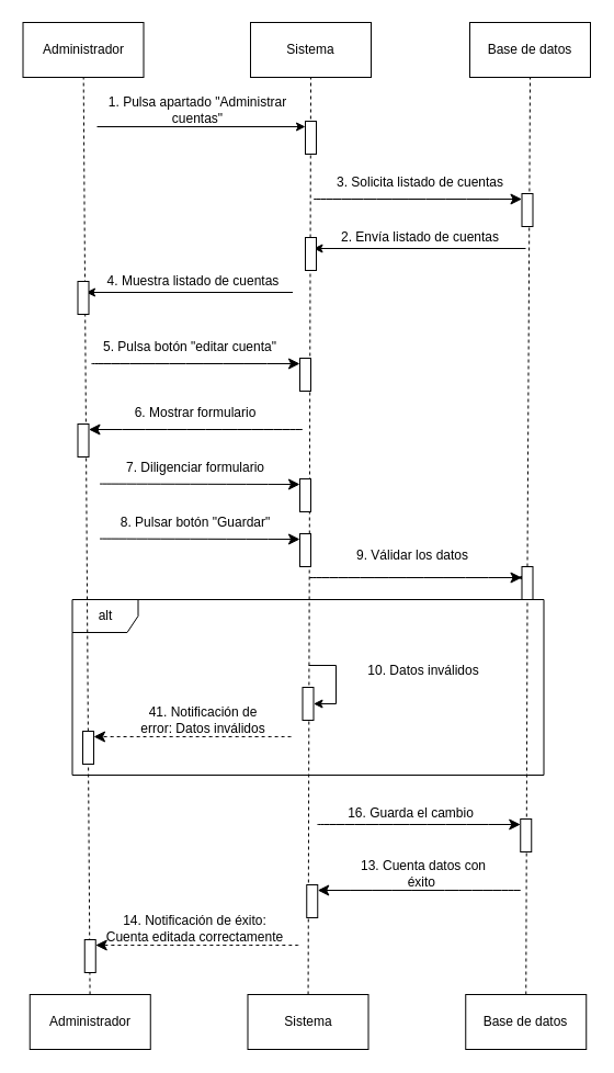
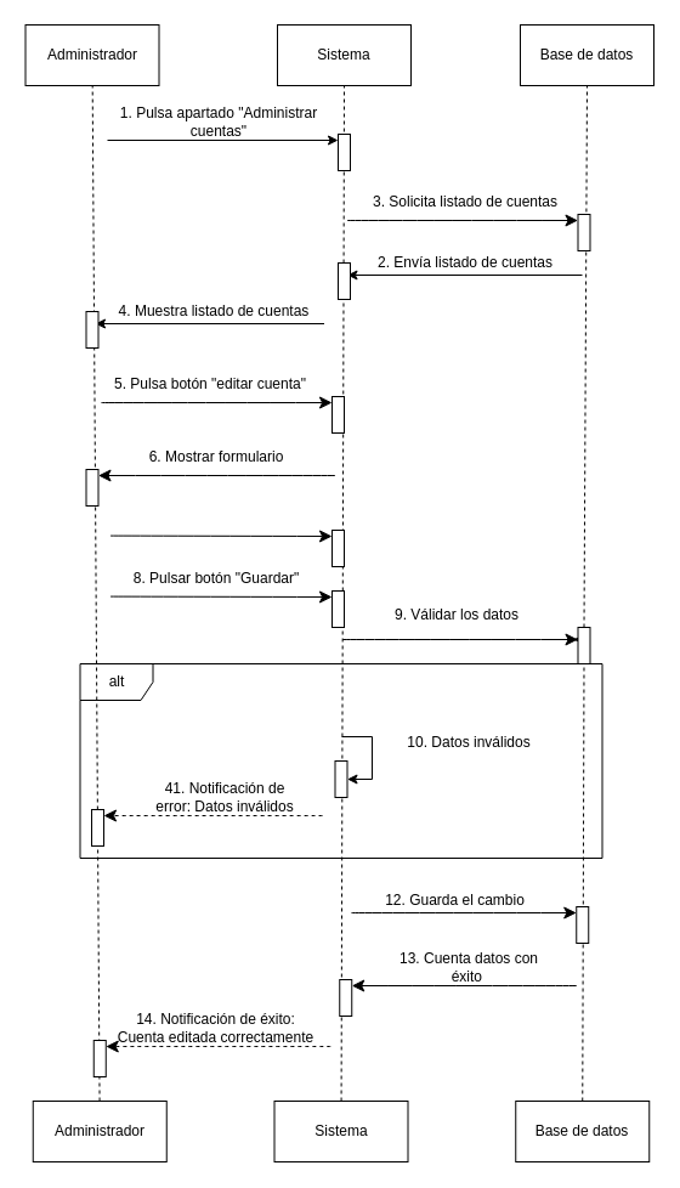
- <mxCell id="37" value="7. Diligenciar formulario" style="text;html=1;align=center;verticalAlign=middle;whiteSpace=wrap;rounded=0;" vertex="1" parent="1"><mxGeometry x="103.5" y="416" width="148" height="20" as="geometry" /></mxCell>
- <mxCell id="29" value="16. Guarda el cambio" style="text;html=1;align=center;verticalAlign=middle;resizable=0;points=[];autosize=1;strokeColor=none;fillColor=none;" vertex="1" parent="1"><mxGeometry x="304.25" y="726" width="140" height="30" as="geometry" /></mxCell>
+ <mxCell id="29" value="12. Guarda el cambio" style="text;html=1;align=center;verticalAlign=middle;resizable=0;points=[];autosize=1;strokeColor=none;fillColor=none;" vertex="1" parent="1"><mxGeometry x="304.25" y="726" width="140" height="30" as="geometry" /></mxCell>
